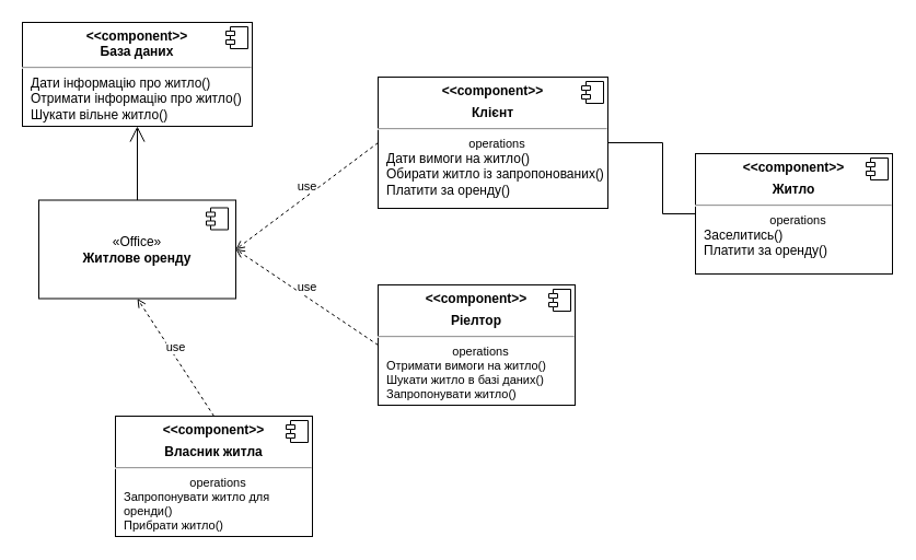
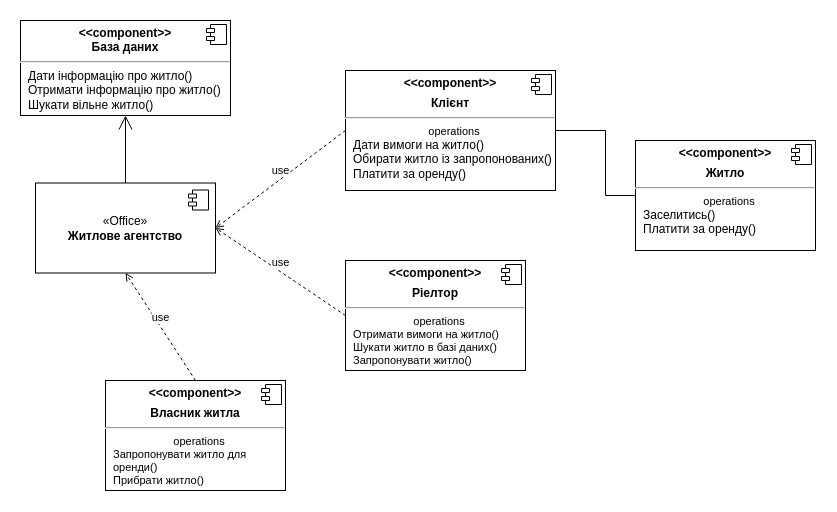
- <mxCell id="2" value="«Office»&lt;br&gt;&lt;b&gt;Житлове оренду&lt;/b&gt;" style="html=1;dropTarget=0;whiteSpace=wrap;" parent="1" vertex="1"><mxGeometry x="35" y="182.5" width="180" height="90" as="geometry" /></mxCell>
+ <mxCell id="2" value="«Office»&lt;br&gt;&lt;b&gt;Житлове агентство&lt;/b&gt;" style="html=1;dropTarget=0;whiteSpace=wrap;" parent="1" vertex="1"><mxGeometry x="35" y="182.5" width="180" height="90" as="geometry" /></mxCell>
